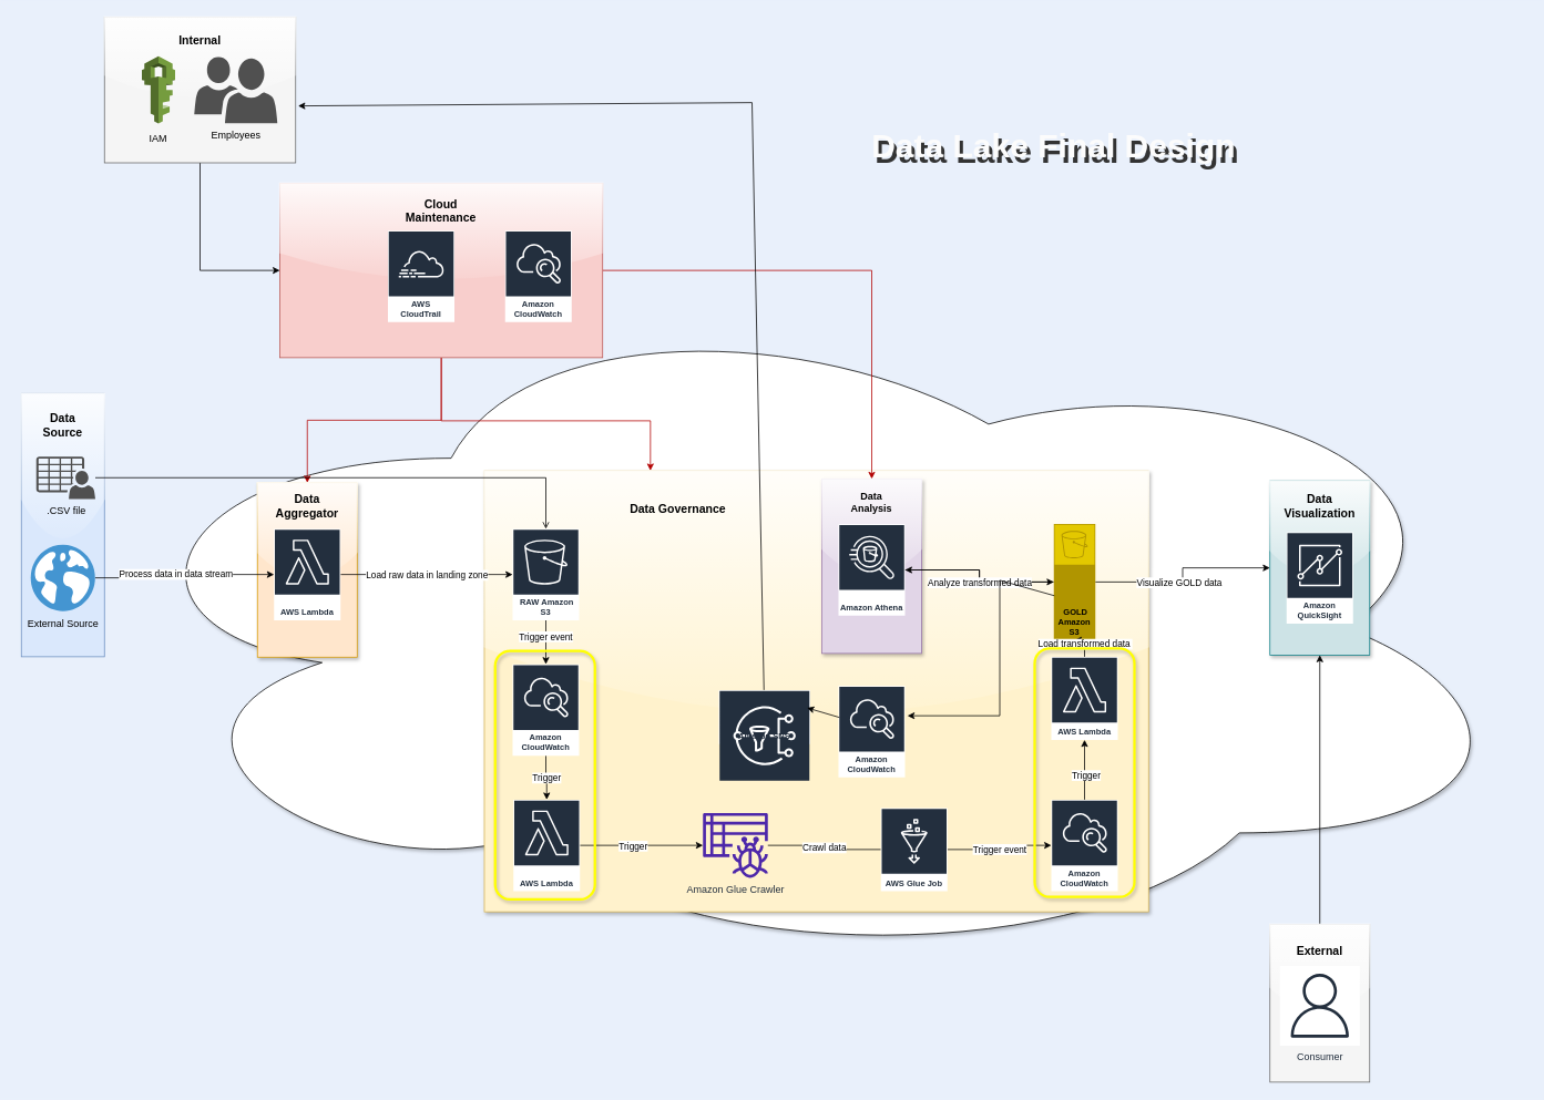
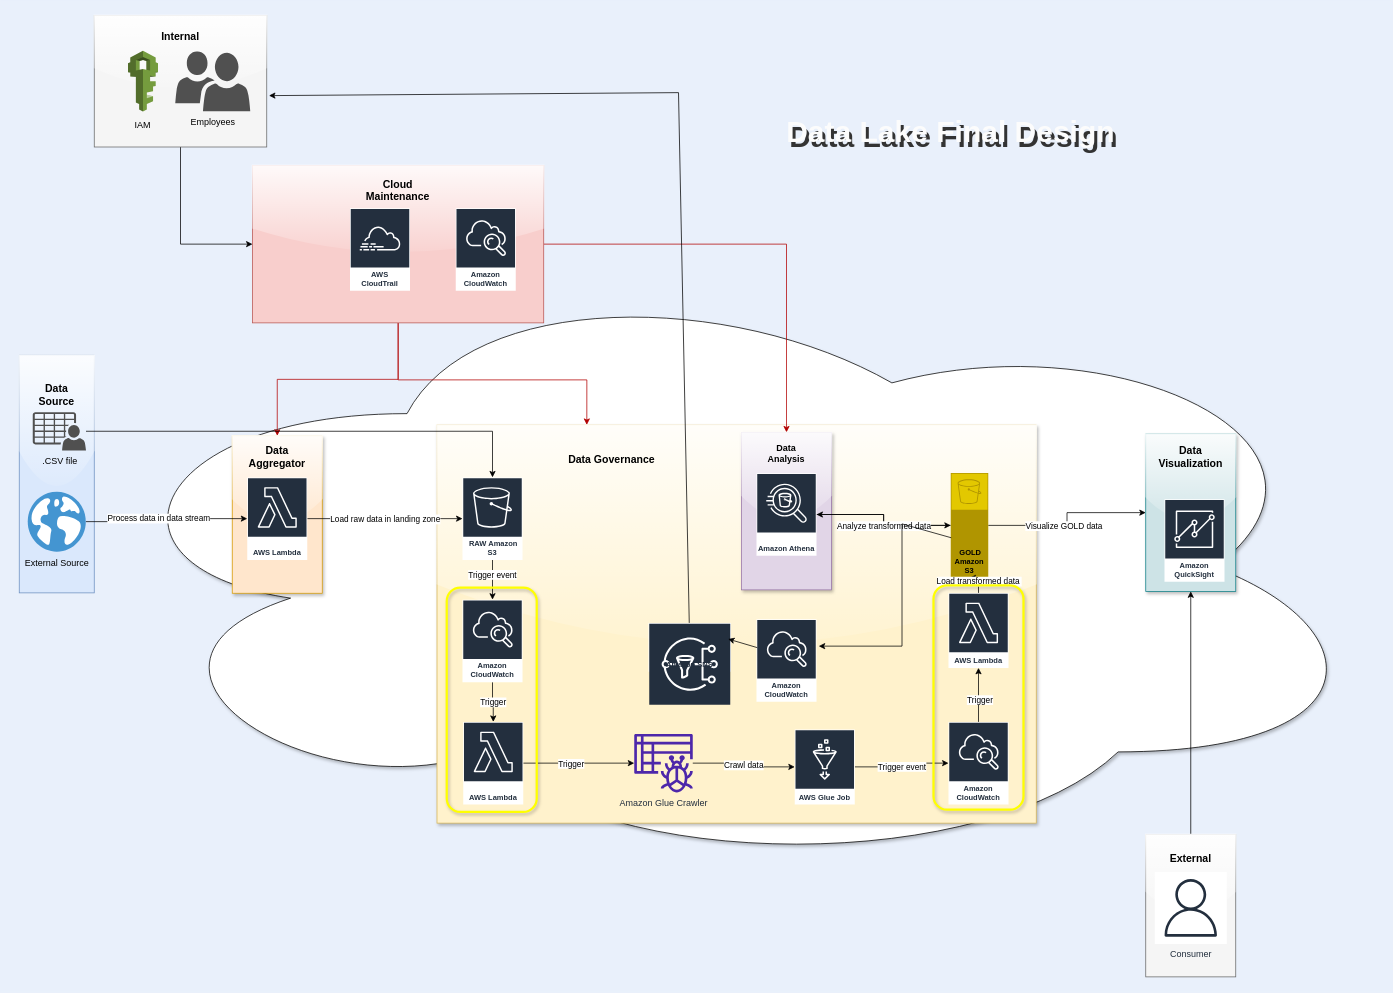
- <mxCell id="38" value="&lt;b&gt;&lt;font style=&quot;font-size: 14px;&quot;&gt;Data Source&lt;/font&gt;&lt;/b&gt;" style="text;html=1;strokeColor=none;fillColor=none;align=center;verticalAlign=middle;whiteSpace=wrap;rounded=0;" parent="1" vertex="1"><mxGeometry x="45" y="496" width="60" height="30" as="geometry" /></mxCell>
+ <mxCell id="38" value="&lt;b&gt;&lt;font style=&quot;font-size: 14px;&quot;&gt;Data Source&lt;/font&gt;&lt;/b&gt;" style="text;html=1;strokeColor=none;fillColor=none;align=center;verticalAlign=middle;whiteSpace=wrap;rounded=0;" parent="1" vertex="1"><mxGeometry x="45" y="511" width="60" height="30" as="geometry" /></mxCell>
- <mxCell id="48" style="edgeStyle=orthogonalEdgeStyle;rounded=0;orthogonalLoop=1;jettySize=auto;html=1;endArrow=open;" parent="1" source="49" target="17" edge="1"><mxGeometry relative="1" as="geometry" /></mxCell>
+ <mxCell id="48" style="edgeStyle=orthogonalEdgeStyle;rounded=0;orthogonalLoop=1;jettySize=auto;html=1;" parent="1" source="49" target="17" edge="1"><mxGeometry relative="1" as="geometry" /></mxCell>
- <mxCell id="26" value="Amazon QuickSight" style="sketch=0;outlineConnect=0;fontColor=#232F3E;gradientColor=none;strokeColor=#ffffff;fillColor=#232F3E;dashed=0;verticalLabelPosition=middle;verticalAlign=bottom;align=center;html=1;whiteSpace=wrap;fontSize=10;fontStyle=1;spacing=3;shape=mxgraph.aws4.productIcon;prIcon=mxgraph.aws4.quicksight;" parent="1" vertex="1"><mxGeometry x="1547" y="640" width="80" height="110" as="geometry" /></mxCell>
+ <mxCell id="26" value="Amazon QuickSight" style="sketch=0;outlineConnect=0;fontColor=#232F3E;gradientColor=none;strokeColor=#ffffff;fillColor=#232F3E;dashed=0;verticalLabelPosition=middle;verticalAlign=bottom;align=center;html=1;whiteSpace=wrap;fontSize=10;fontStyle=1;spacing=3;shape=mxgraph.aws4.productIcon;prIcon=mxgraph.aws4.quicksight;" parent="1" vertex="1"><mxGeometry x="1552" y="665" width="80" height="110" as="geometry" /></mxCell>
- <mxCell id="19" value="Crawl data" style="edgeStyle=orthogonalEdgeStyle;rounded=0;orthogonalLoop=1;jettySize=auto;html=1;endArrow=none;" parent="1" source="20" target="23" edge="1"><mxGeometry relative="1" as="geometry"><mxPoint x="1038" y="1017" as="targetPoint" /></mxGeometry></mxCell>
+ <mxCell id="19" value="Crawl data" style="edgeStyle=orthogonalEdgeStyle;rounded=0;orthogonalLoop=1;jettySize=auto;html=1;" parent="1" source="20" target="23" edge="1"><mxGeometry relative="1" as="geometry"><mxPoint x="1038" y="1017" as="targetPoint" /></mxGeometry></mxCell>
